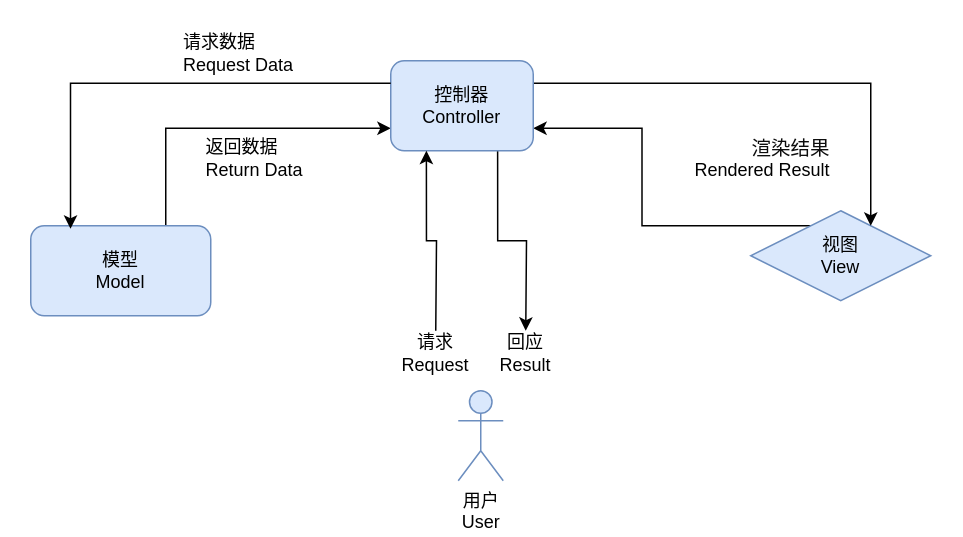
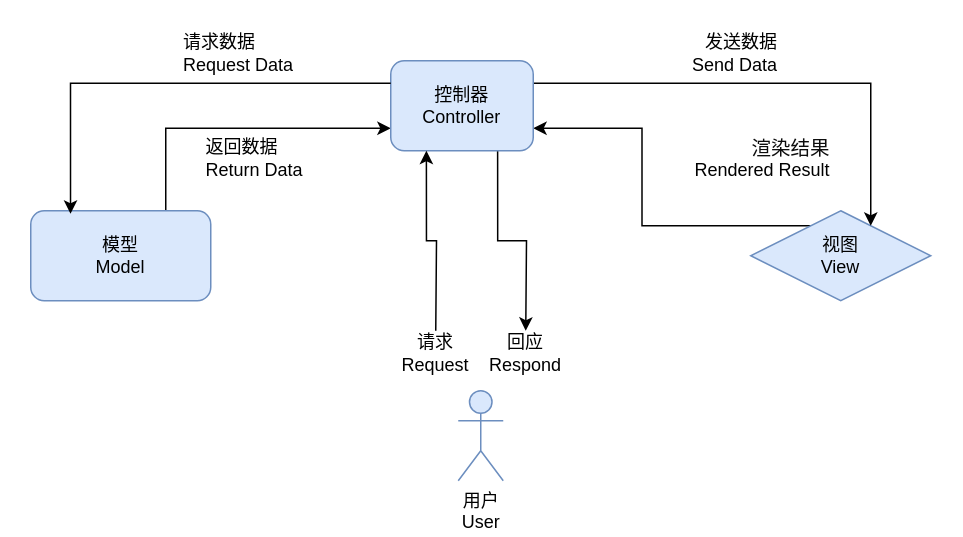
+ <mxCell id="17" value="&lt;div&gt;发送数据&lt;/div&gt;Send Data" style="text;html=1;align=right;verticalAlign=middle;whiteSpace=wrap;rounded=0;" vertex="1" parent="1"><mxGeometry x="440" y="20" width="80" height="30" as="geometry" /></mxCell>
- <mxCell id="3" value="&lt;div&gt;模型&lt;/div&gt;Model" style="rounded=1;whiteSpace=wrap;html=1;fillColor=#dae8fc;strokeColor=#6c8ebf;" vertex="1" parent="1"><mxGeometry x="20" y="150" width="120" height="60" as="geometry" /></mxCell>
+ <mxCell id="3" value="&lt;div&gt;模型&lt;/div&gt;Model" style="rounded=1;whiteSpace=wrap;html=1;fillColor=#dae8fc;strokeColor=#6c8ebf;" vertex="1" parent="1"><mxGeometry x="20" y="140" width="120" height="60" as="geometry" /></mxCell>
- <mxCell id="12" value="&lt;div&gt;回应&lt;/div&gt;Result" style="text;html=1;align=center;verticalAlign=middle;whiteSpace=wrap;rounded=0;" vertex="1" parent="1"><mxGeometry x="320" y="220" width="60" height="30" as="geometry" /></mxCell>
+ <mxCell id="12" value="&lt;div&gt;回应&lt;/div&gt;Respond" style="text;html=1;align=center;verticalAlign=middle;whiteSpace=wrap;rounded=0;" vertex="1" parent="1"><mxGeometry x="320" y="220" width="60" height="30" as="geometry" /></mxCell>
